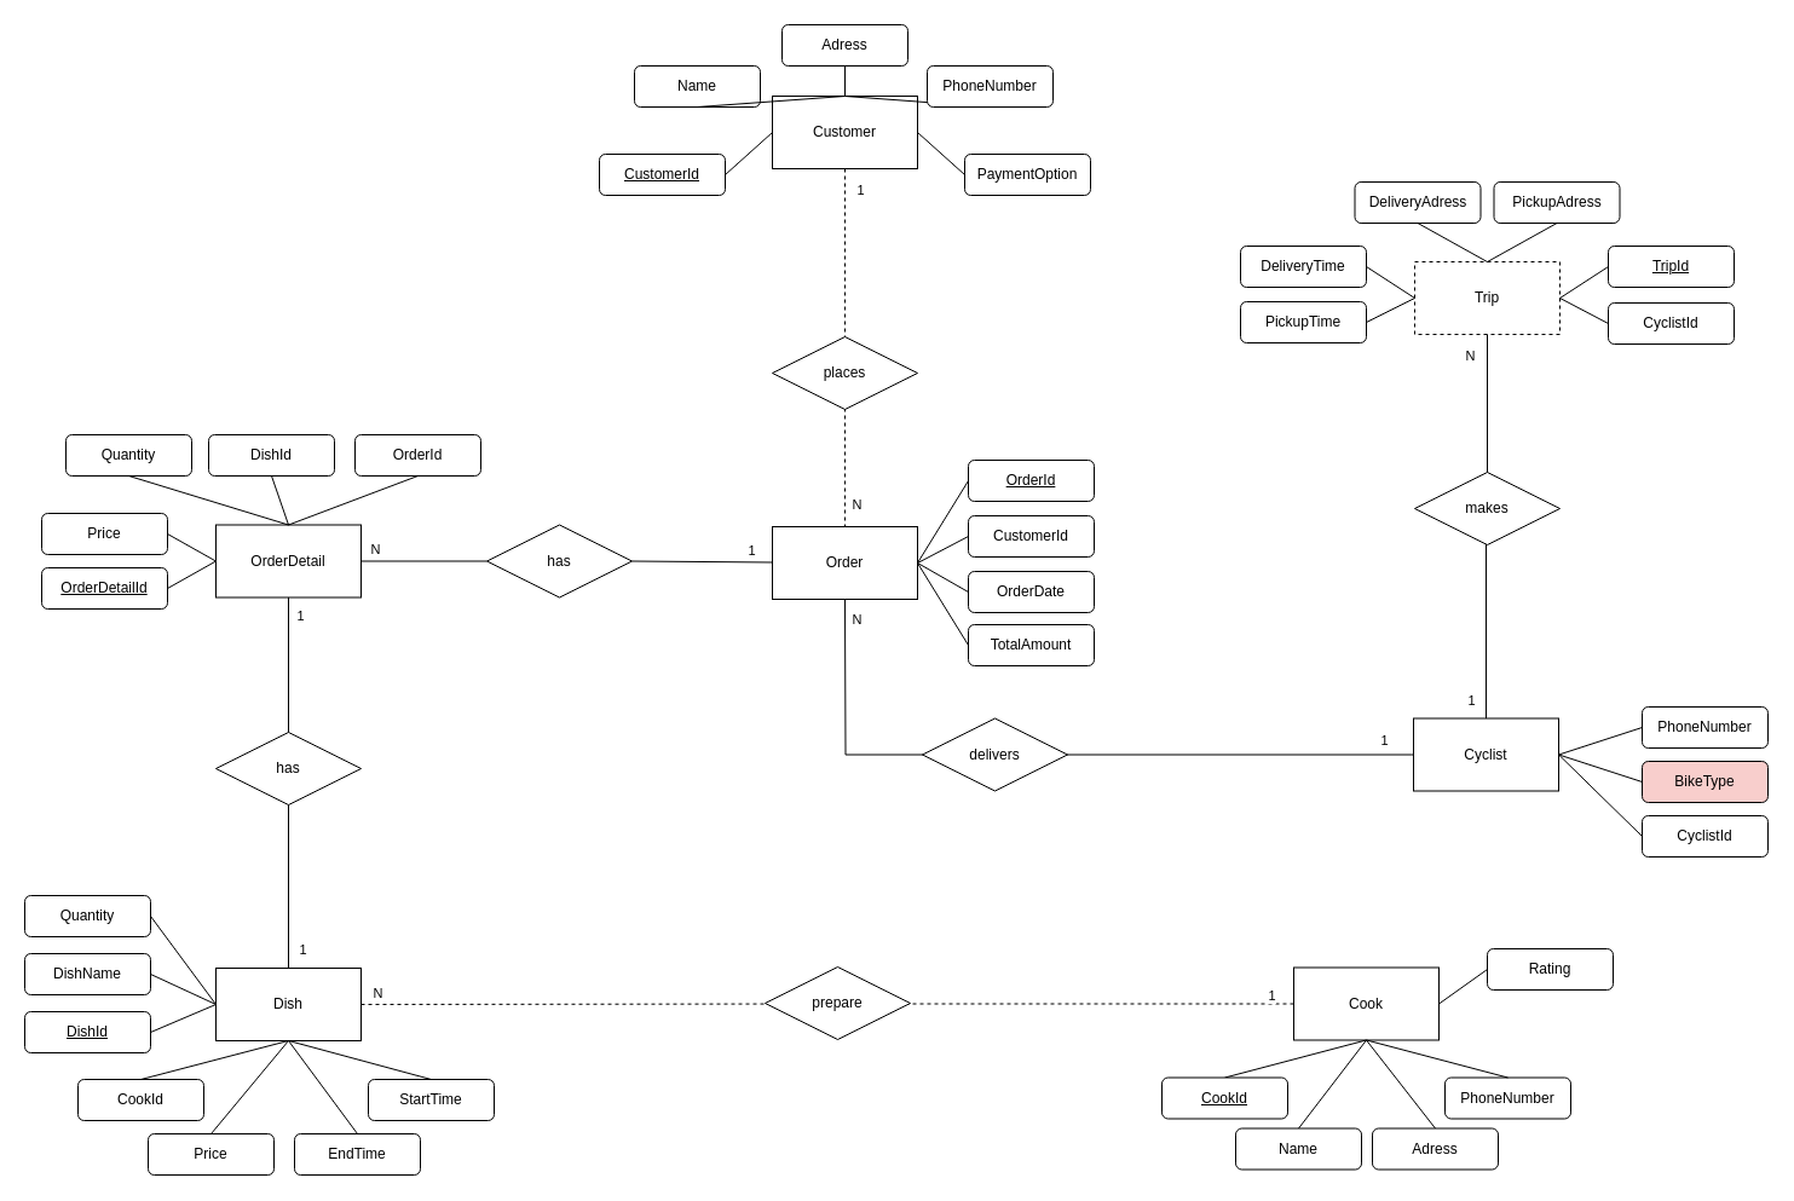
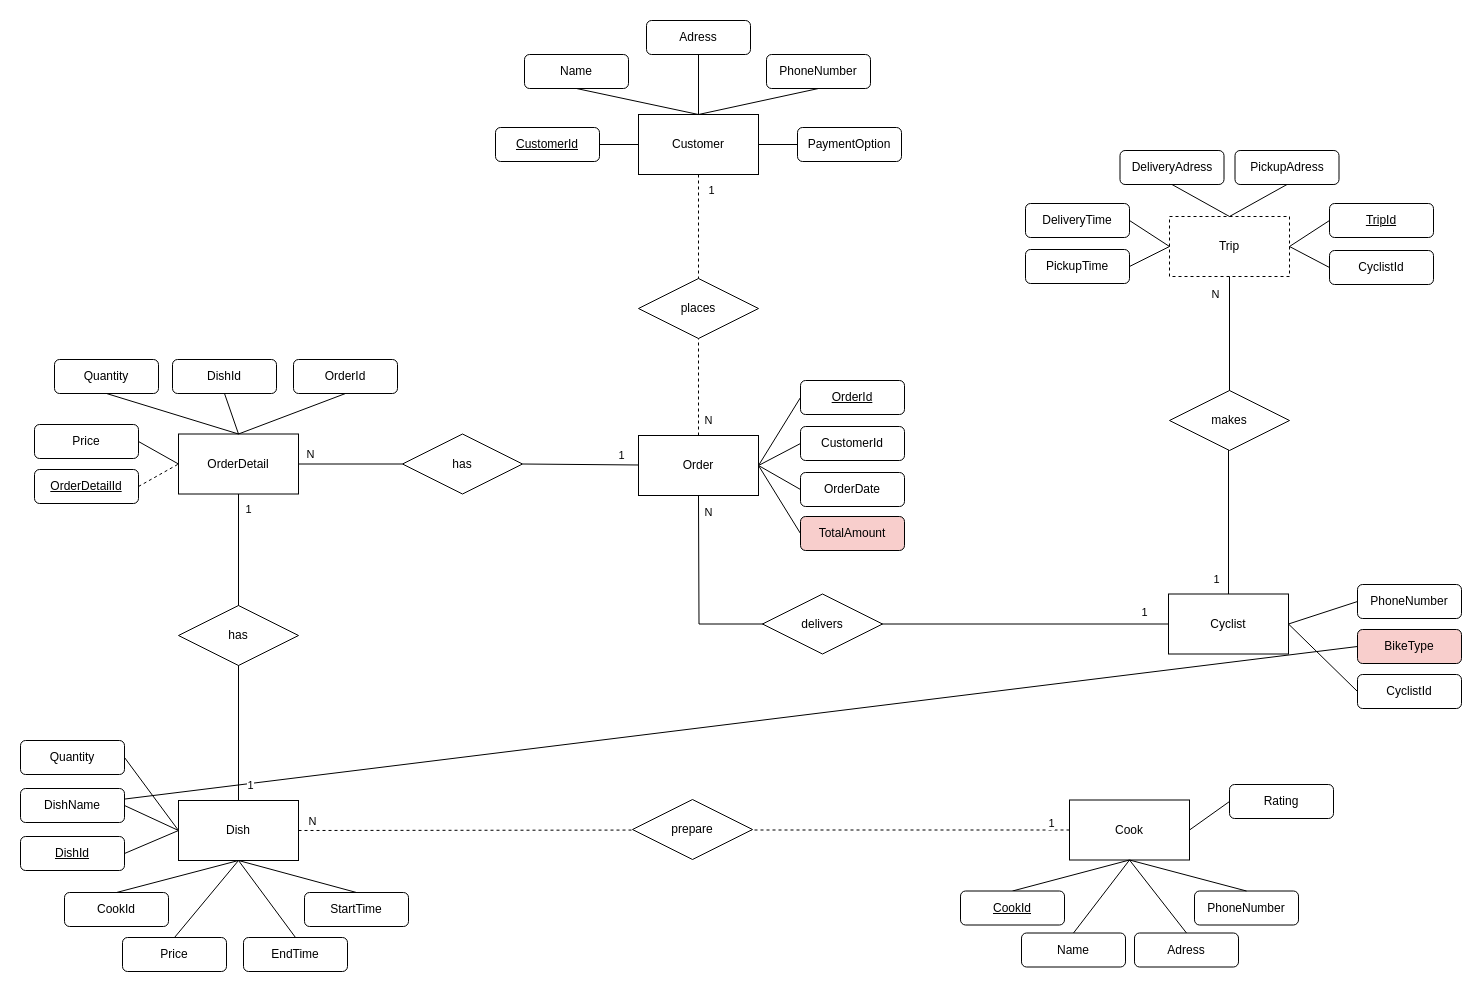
- <mxCell id="3" value="Customer" style="rounded=0;whiteSpace=wrap;html=1;" parent="2" vertex="1"><mxGeometry x="143" y="59" width="120" height="60" as="geometry" /></mxCell>
+ <mxCell id="3" value="Customer" style="rounded=0;whiteSpace=wrap;html=1;" parent="2" vertex="1"><mxGeometry x="143" y="94" width="120" height="60" as="geometry" /></mxCell>
- <mxCell id="79" style="rounded=0;orthogonalLoop=1;jettySize=auto;html=1;entryX=0;entryY=0.5;entryDx=0;entryDy=0;endArrow=none;endFill=0;exitX=1;exitY=0.5;exitDx=0;exitDy=0;" parent="1" source="71" target="70" edge="1"><mxGeometry relative="1" as="geometry"><mxPoint x="136" y="530.5" as="sourcePoint" /><mxPoint x="248" y="503.5" as="targetPoint" /></mxGeometry></mxCell>
+ <mxCell id="79" style="rounded=0;orthogonalLoop=1;jettySize=auto;html=1;entryX=0;entryY=0.5;entryDx=0;entryDy=0;endArrow=none;endFill=0;exitX=1;exitY=0.5;exitDx=0;exitDy=0;dashed=1;" parent="1" source="71" target="70" edge="1"><mxGeometry relative="1" as="geometry"><mxPoint x="136" y="530.5" as="sourcePoint" /><mxPoint x="248" y="503.5" as="targetPoint" /></mxGeometry></mxCell>
- <mxCell id="20" value="TotalAmount" style="rounded=1;whiteSpace=wrap;html=1;" parent="14" vertex="1"><mxGeometry x="162" y="136" width="104" height="34" as="geometry" /></mxCell>
+ <mxCell id="20" value="TotalAmount" style="rounded=1;whiteSpace=wrap;html=1;fillColor=#f8cecc;" parent="14" vertex="1"><mxGeometry x="162" y="136" width="104" height="34" as="geometry" /></mxCell>
- <mxCell id="44" style="rounded=0;orthogonalLoop=1;jettySize=auto;html=1;entryX=1;entryY=0.5;entryDx=0;entryDy=0;endArrow=none;endFill=0;exitX=0;exitY=0.5;exitDx=0;exitDy=0;" parent="38" source="42" target="39" edge="1"><mxGeometry relative="1" as="geometry"><mxPoint x="204" y="49.5" as="sourcePoint" /><mxPoint x="130" y="94.5" as="targetPoint" /></mxGeometry></mxCell>
+ <mxCell id="44" style="rounded=0;orthogonalLoop=1;jettySize=auto;html=1;endArrow=none;endFill=0;exitX=0;exitY=0.5;exitDx=0;exitDy=0;" parent="38" source="42" target="89" edge="1"><mxGeometry relative="1" as="geometry"><mxPoint x="204" y="49.5" as="sourcePoint" /><mxPoint x="130" y="94.5" as="targetPoint" /></mxGeometry></mxCell>
